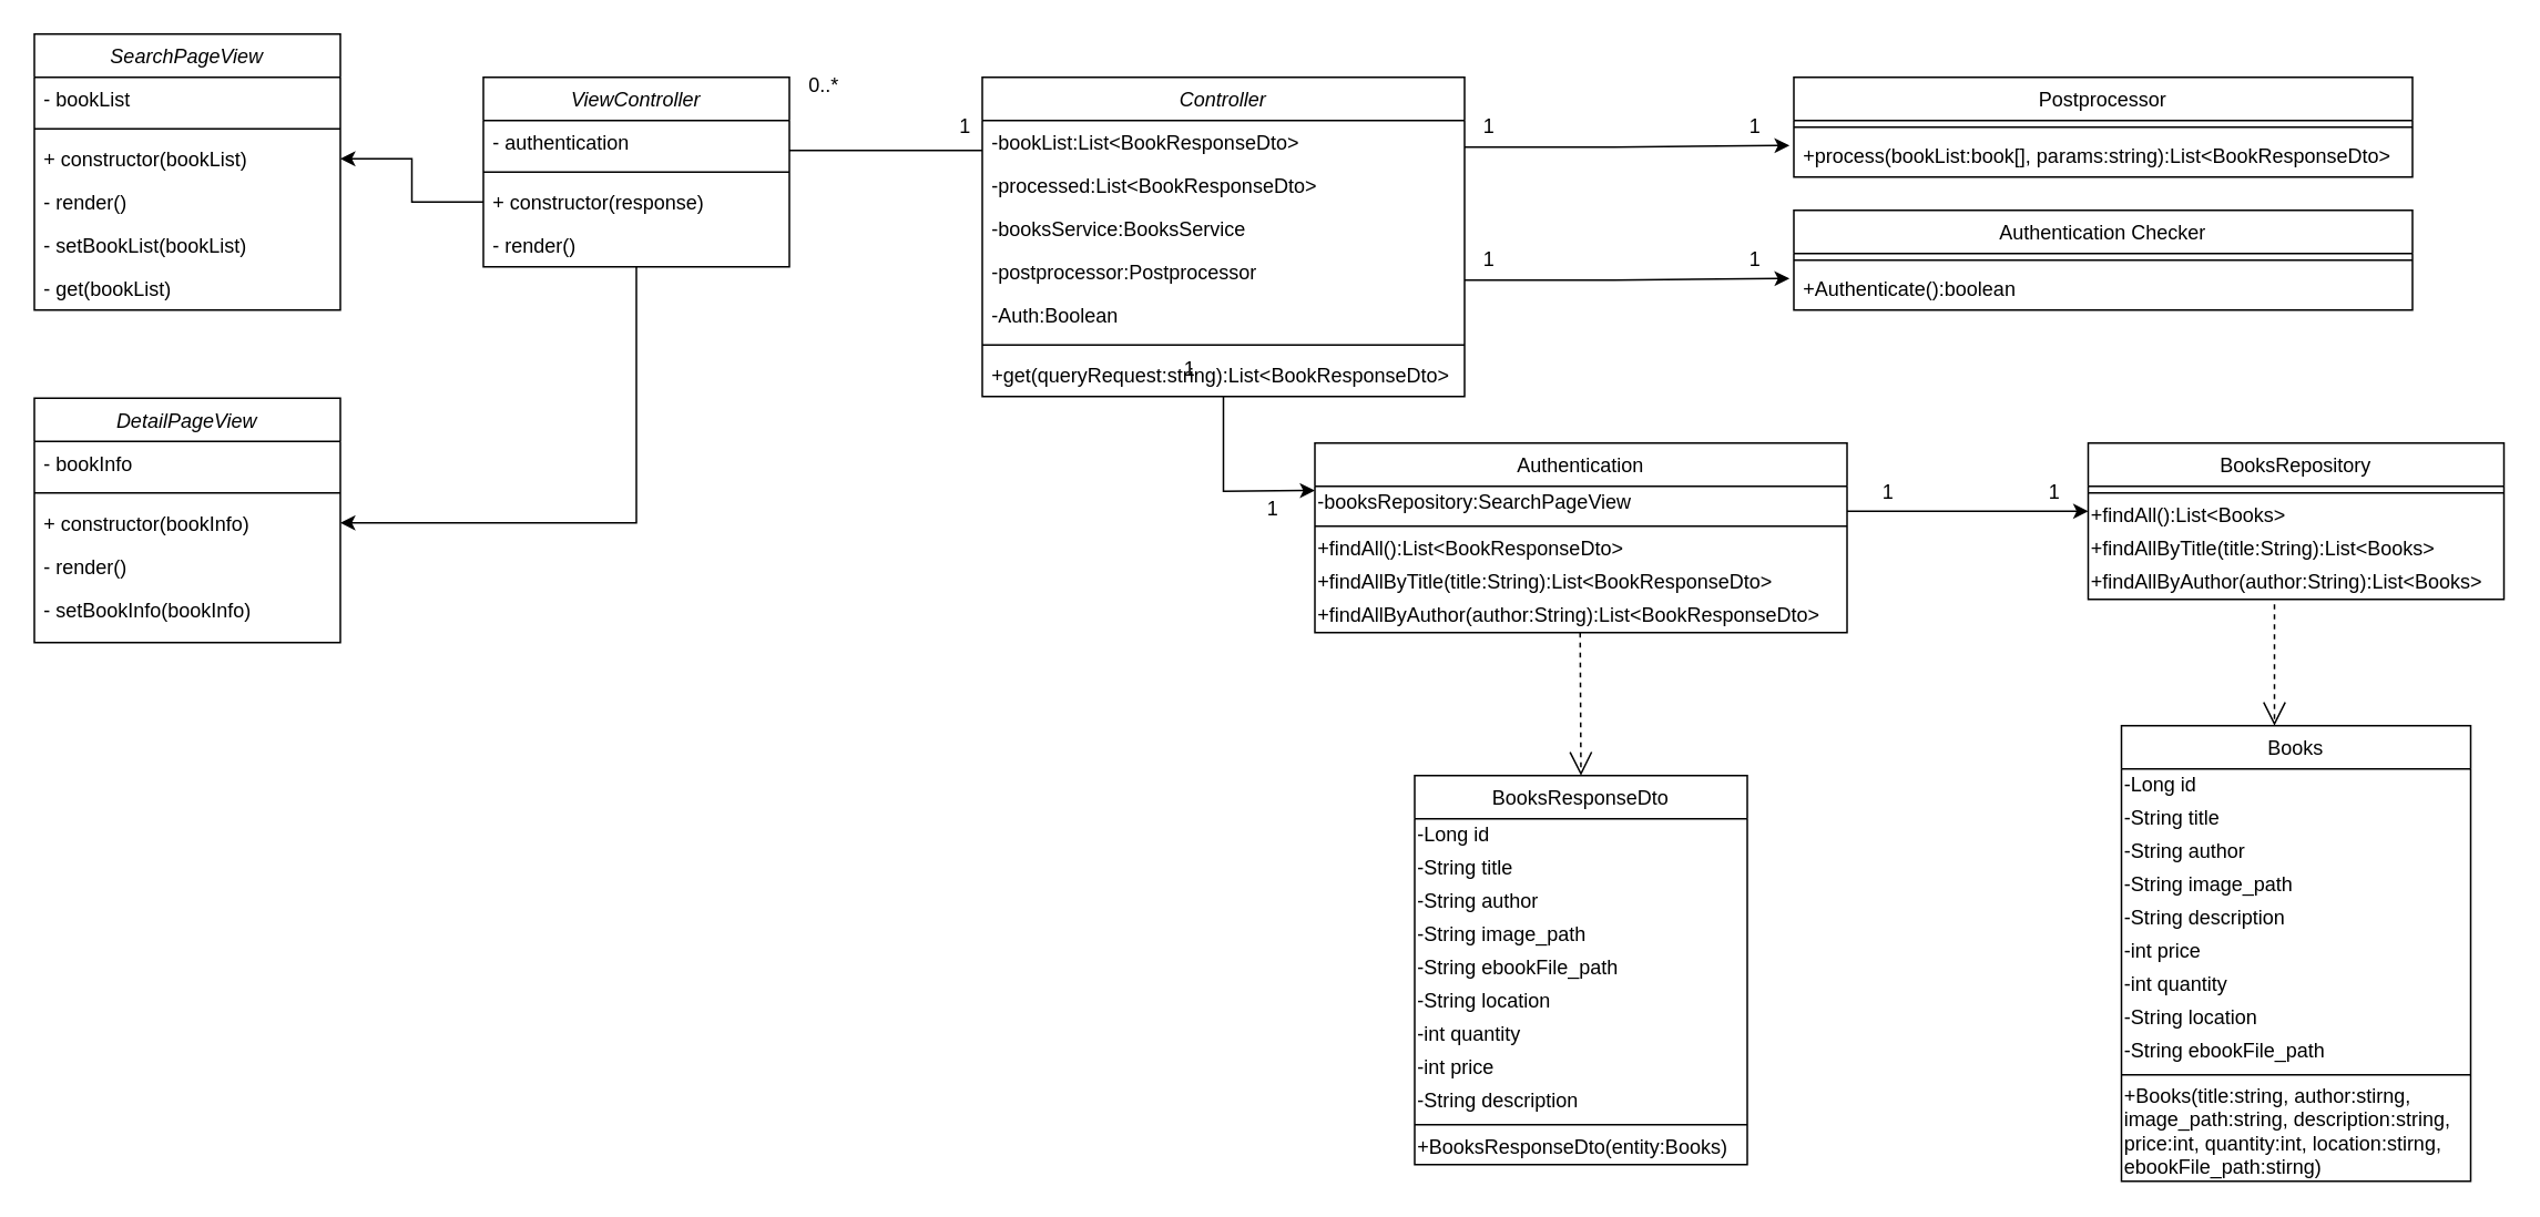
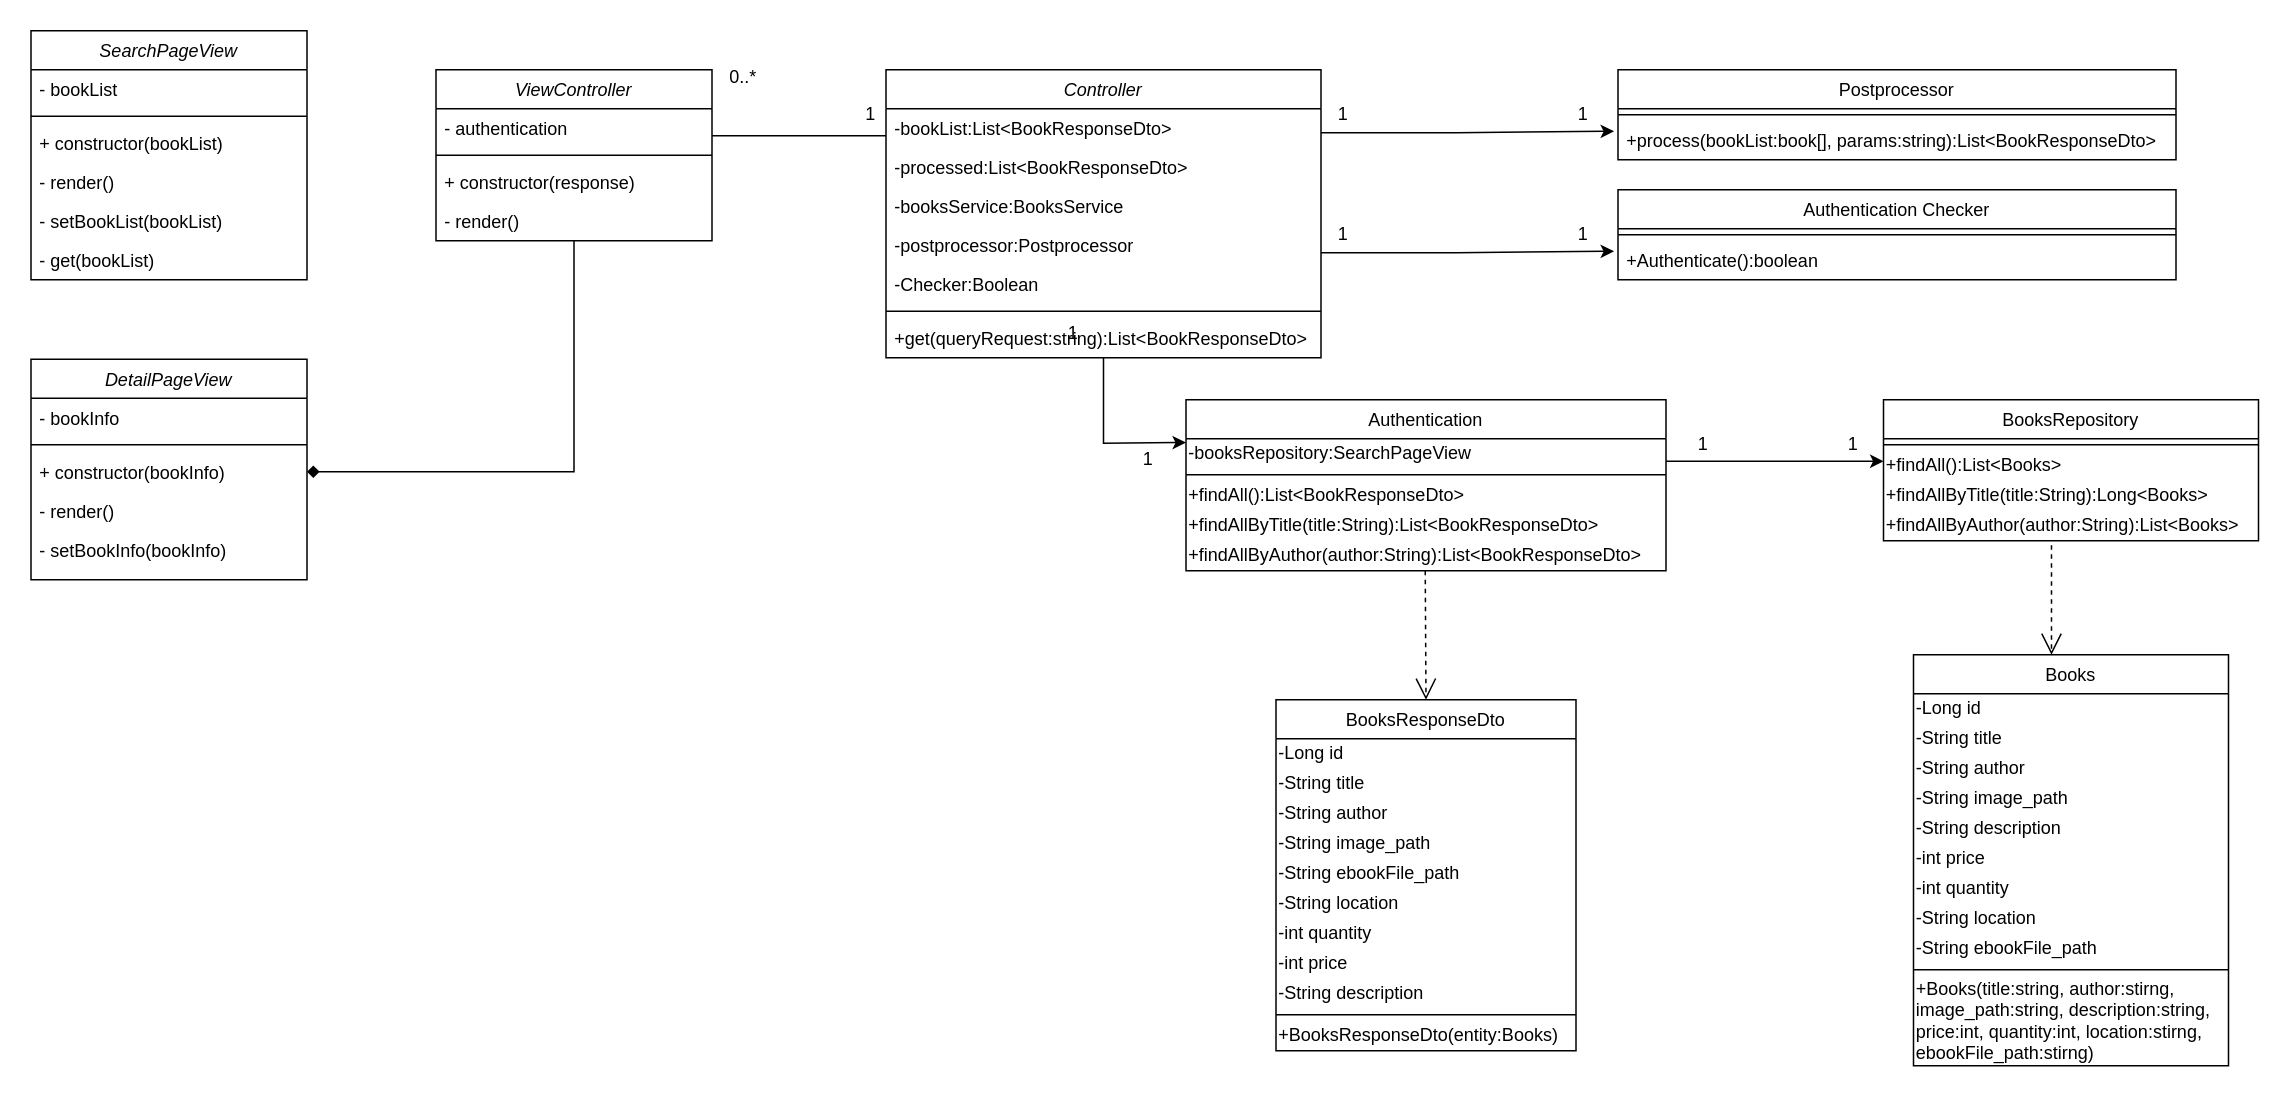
- <mxCell id="81" style="edgeStyle=orthogonalEdgeStyle;rounded=0;orthogonalLoop=1;jettySize=auto;html=1;entryX=1;entryY=0.5;entryDx=0;entryDy=0;" parent="1" source="25" target="71" edge="1"><mxGeometry relative="1" as="geometry" /></mxCell>
- <mxCell id="11" value="-Auth:Boolean&#10;" style="text;align=left;verticalAlign=top;spacingLeft=4;spacingRight=4;overflow=hidden;rotatable=0;points=[[0,0.5],[1,0.5]];portConstraint=eastwest;" vertex="1" parent="6"><mxGeometry y="130" width="290" height="26" as="geometry" /></mxCell>
+ <mxCell id="11" value="-Checker:Boolean&#10;" style="text;align=left;verticalAlign=top;spacingLeft=4;spacingRight=4;overflow=hidden;rotatable=0;points=[[0,0.5],[1,0.5]];portConstraint=eastwest;" vertex="1" parent="6"><mxGeometry y="130" width="290" height="26" as="geometry" /></mxCell>
- <mxCell id="2" style="edgeStyle=orthogonalEdgeStyle;rounded=0;orthogonalLoop=1;jettySize=auto;html=1;entryX=1;entryY=0.5;entryDx=0;entryDy=0;exitX=0.5;exitY=1;exitDx=0;exitDy=0;" parent="1" source="22" target="78" edge="1"><mxGeometry relative="1" as="geometry"><mxPoint x="381.08" y="159.012" as="sourcePoint" /></mxGeometry></mxCell>
+ <mxCell id="2" style="edgeStyle=orthogonalEdgeStyle;rounded=0;orthogonalLoop=1;jettySize=auto;html=1;entryX=1;entryY=0.5;entryDx=0;entryDy=0;exitX=0.5;exitY=1;exitDx=0;exitDy=0;endArrow=diamond;" parent="1" source="22" target="78" edge="1"><mxGeometry relative="1" as="geometry"><mxPoint x="381.08" y="159.012" as="sourcePoint" /></mxGeometry></mxCell>
- <mxCell id="17" value="+findAllByTitle(title:String):List&amp;lt;Books&amp;gt;" style="text;html=1;align=left;verticalAlign=middle;resizable=0;points=[];autosize=1;strokeColor=none;" parent="14" vertex="1"><mxGeometry y="54" width="250" height="20" as="geometry" /></mxCell>
+ <mxCell id="17" value="+findAllByTitle(title:String):Long&amp;lt;Books&amp;gt;" style="text;html=1;align=left;verticalAlign=middle;resizable=0;points=[];autosize=1;strokeColor=none;" parent="14" vertex="1"><mxGeometry y="54" width="250" height="20" as="geometry" /></mxCell>
